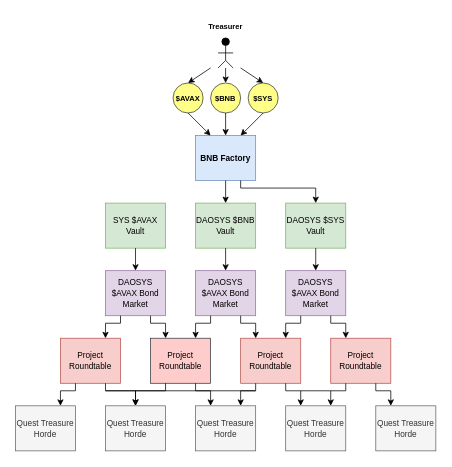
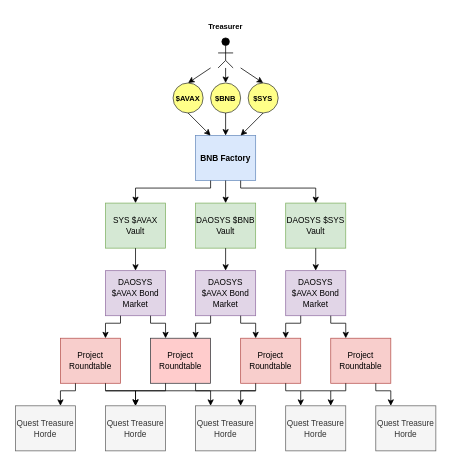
+ <mxCell id="49" value="" style="endArrow=classic;html=1;rounded=0;fontSize=11;entryX=0.5;entryY=0;entryDx=0;entryDy=0;exitX=0.25;exitY=1;exitDx=0;exitDy=0;" edge="1" parent="1" source="5" target="6"><mxGeometry width="50" height="50" relative="1" as="geometry"><mxPoint x="160" y="260" as="sourcePoint" /><mxPoint x="210" y="210" as="targetPoint" /><Array as="points"><mxPoint x="280" y="250" /><mxPoint x="180" y="250" /></Array></mxGeometry></mxCell>
